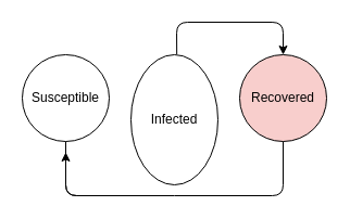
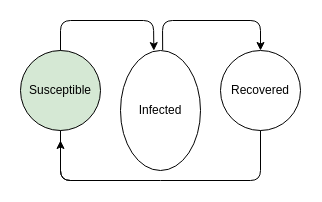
+ <mxCell id="10" value="" style="endArrow=classic;html=1;entryX=0.417;entryY=0.001;entryDx=0;entryDy=0;entryPerimeter=0;exitX=0.5;exitY=0;exitDx=0;exitDy=0;" edge="1" parent="1" source="2" target="3"><mxGeometry width="50" height="50" relative="1" as="geometry"><mxPoint x="54" y="50" as="sourcePoint" /><mxPoint x="150" y="20" as="targetPoint" /><Array as="points"><mxPoint x="60" y="20" /><mxPoint x="153" y="20" /></Array></mxGeometry></mxCell>
- <mxCell id="2" value="Susceptible" style="ellipse;whiteSpace=wrap;html=1;aspect=fixed;" vertex="1" parent="1"><mxGeometry x="20" y="50" width="80" height="80" as="geometry" /></mxCell>
+ <mxCell id="2" value="Susceptible" style="ellipse;whiteSpace=wrap;html=1;aspect=fixed;fillColor=#d5e8d4;" vertex="1" parent="1"><mxGeometry x="20" y="50" width="80" height="80" as="geometry" /></mxCell>
- <mxCell id="4" value="Recovered" style="ellipse;whiteSpace=wrap;html=1;aspect=fixed;fillColor=#f8cecc;" vertex="1" parent="1"><mxGeometry x="220" y="50" width="80" height="80" as="geometry" /></mxCell>
+ <mxCell id="4" value="Recovered" style="ellipse;whiteSpace=wrap;html=1;aspect=fixed;" vertex="1" parent="1"><mxGeometry x="220" y="50" width="80" height="80" as="geometry" /></mxCell>
